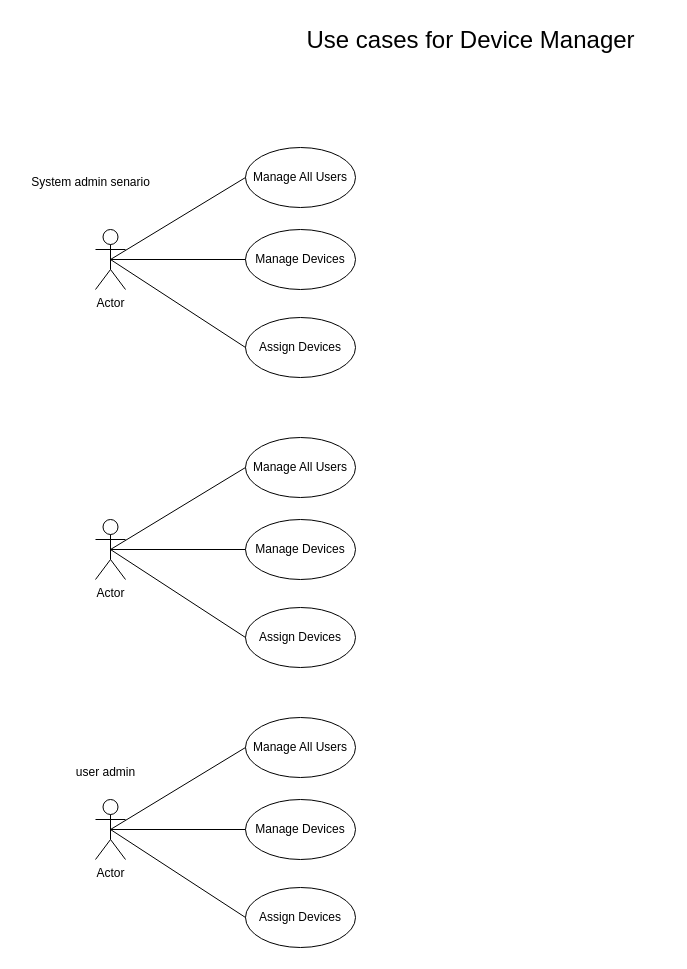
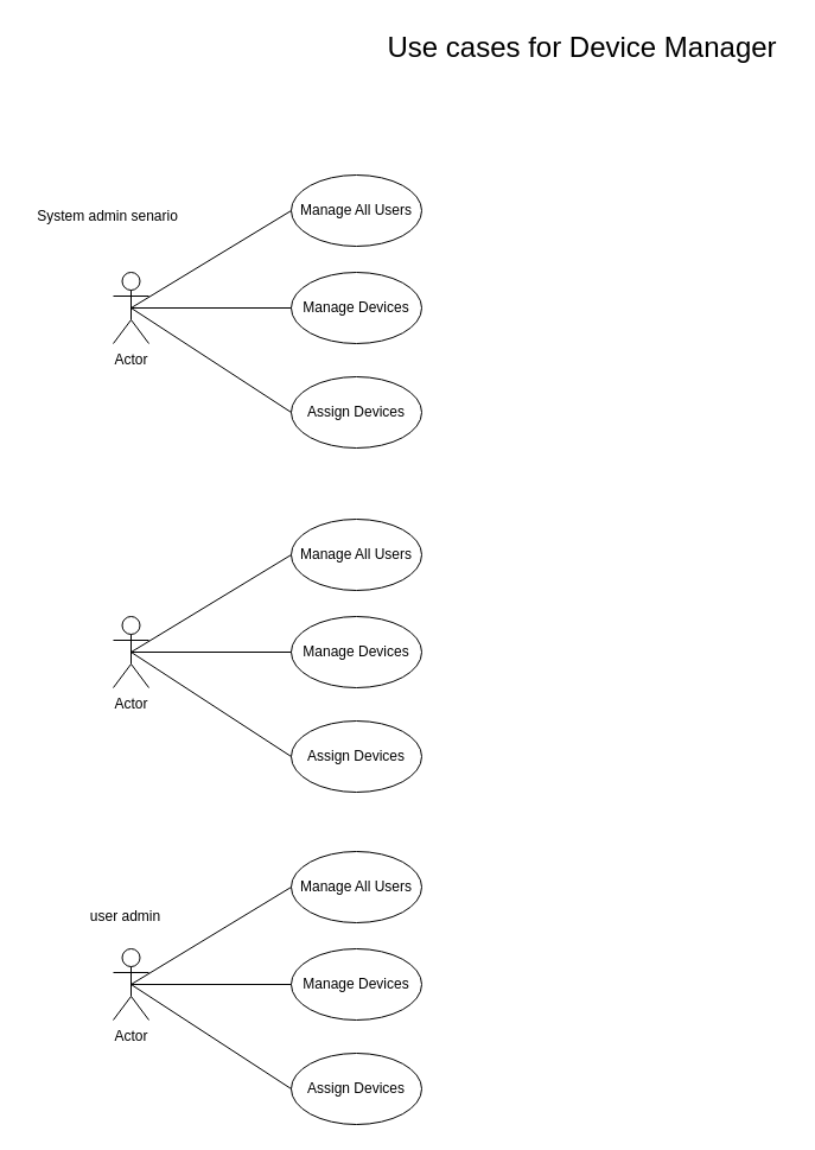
- <mxCell id="7" value="&lt;div&gt;&lt;font style=&quot;font-size: 24px;&quot;&gt;Use cases for Device Manager&lt;/font&gt;&lt;/div&gt;" style="text;html=1;align=center;verticalAlign=middle;resizable=0;points=[];autosize=1;strokeColor=none;fillColor=none;" vertex="1" parent="1"><mxGeometry x="295" y="20" width="350" height="40" as="geometry" /></mxCell>
+ <mxCell id="7" value="&lt;div&gt;&lt;font style=&quot;font-size: 24px;&quot;&gt;Use cases for Device Manager&lt;/font&gt;&lt;/div&gt;" style="text;html=1;align=center;verticalAlign=middle;resizable=0;points=[];autosize=1;strokeColor=none;fillColor=none;" vertex="1" parent="1"><mxGeometry x="315" y="20" width="350" height="40" as="geometry" /></mxCell>
